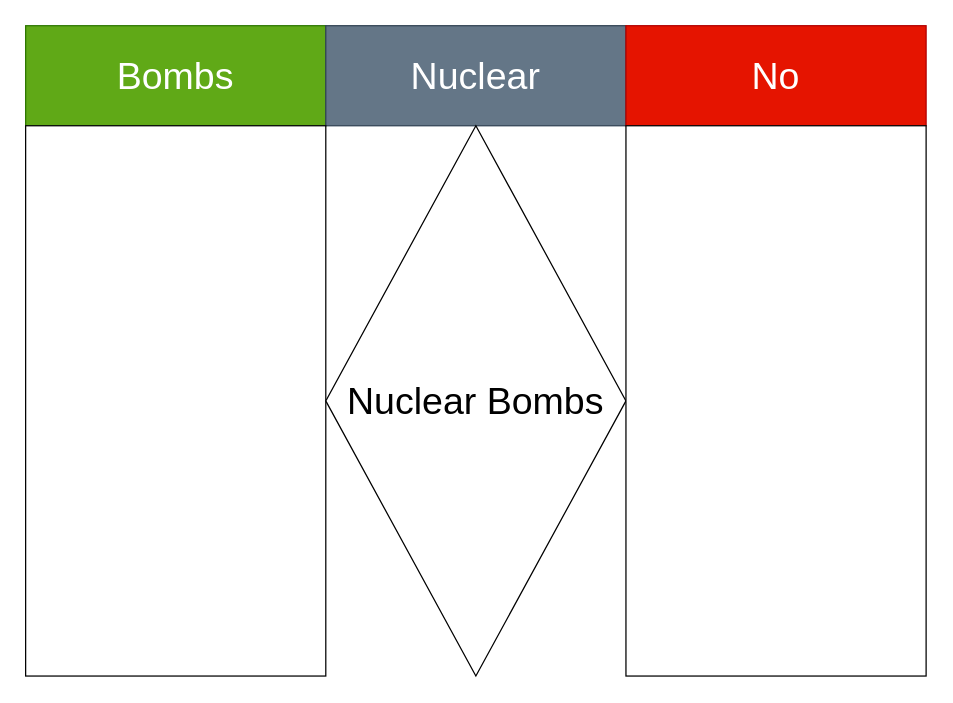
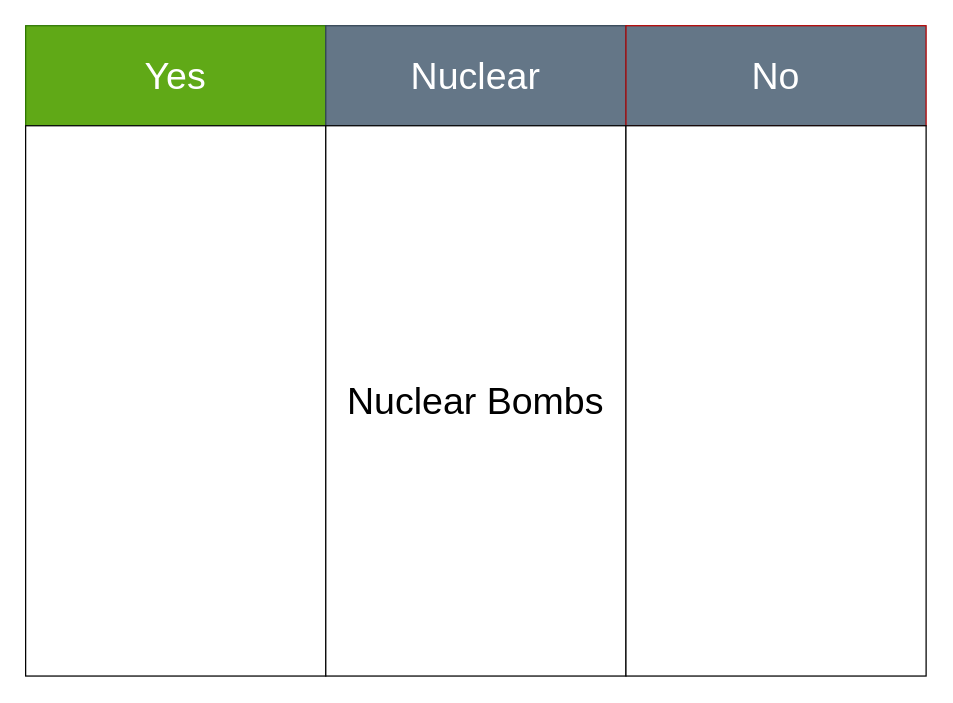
- <mxCell id="2" value="Bombs" style="rounded=0;whiteSpace=wrap;html=1;fillColor=#60a917;fontColor=#ffffff;strokeColor=#2D7600;fontSize=30;" parent="1" vertex="1"><mxGeometry width="240" height="80" as="geometry" x="20" y="20" /></mxCell>
+ <mxCell id="2" value="Yes" style="rounded=0;whiteSpace=wrap;html=1;fillColor=#60a917;fontColor=#ffffff;strokeColor=#2D7600;fontSize=30;" parent="1" vertex="1"><mxGeometry width="240" height="80" as="geometry" x="20" y="20" /></mxCell>
- <mxCell id="4" value="No" style="rounded=0;whiteSpace=wrap;html=1;fillColor=#e51400;fontColor=#ffffff;strokeColor=#B20000;fontSize=30;" parent="1" vertex="1"><mxGeometry x="500" width="240" height="80" as="geometry" y="20" /></mxCell>
+ <mxCell id="4" value="No" style="rounded=0;whiteSpace=wrap;html=1;fillColor=#647687;fontColor=#ffffff;strokeColor=#B20000;fontSize=30;" parent="1" vertex="1"><mxGeometry x="500" width="240" height="80" as="geometry" y="20" /></mxCell>
- <mxCell id="6" value="Nuclear Bombs" style="rhombus;whiteSpace=wrap;html=1;fontSize=30;" parent="1" vertex="1"><mxGeometry x="260" y="100" width="240" height="440" as="geometry" /></mxCell>
+ <mxCell id="6" value="Nuclear Bombs" style="rounded=0;whiteSpace=wrap;html=1;fontSize=30;" parent="1" vertex="1"><mxGeometry x="260" y="100" width="240" height="440" as="geometry" /></mxCell>
